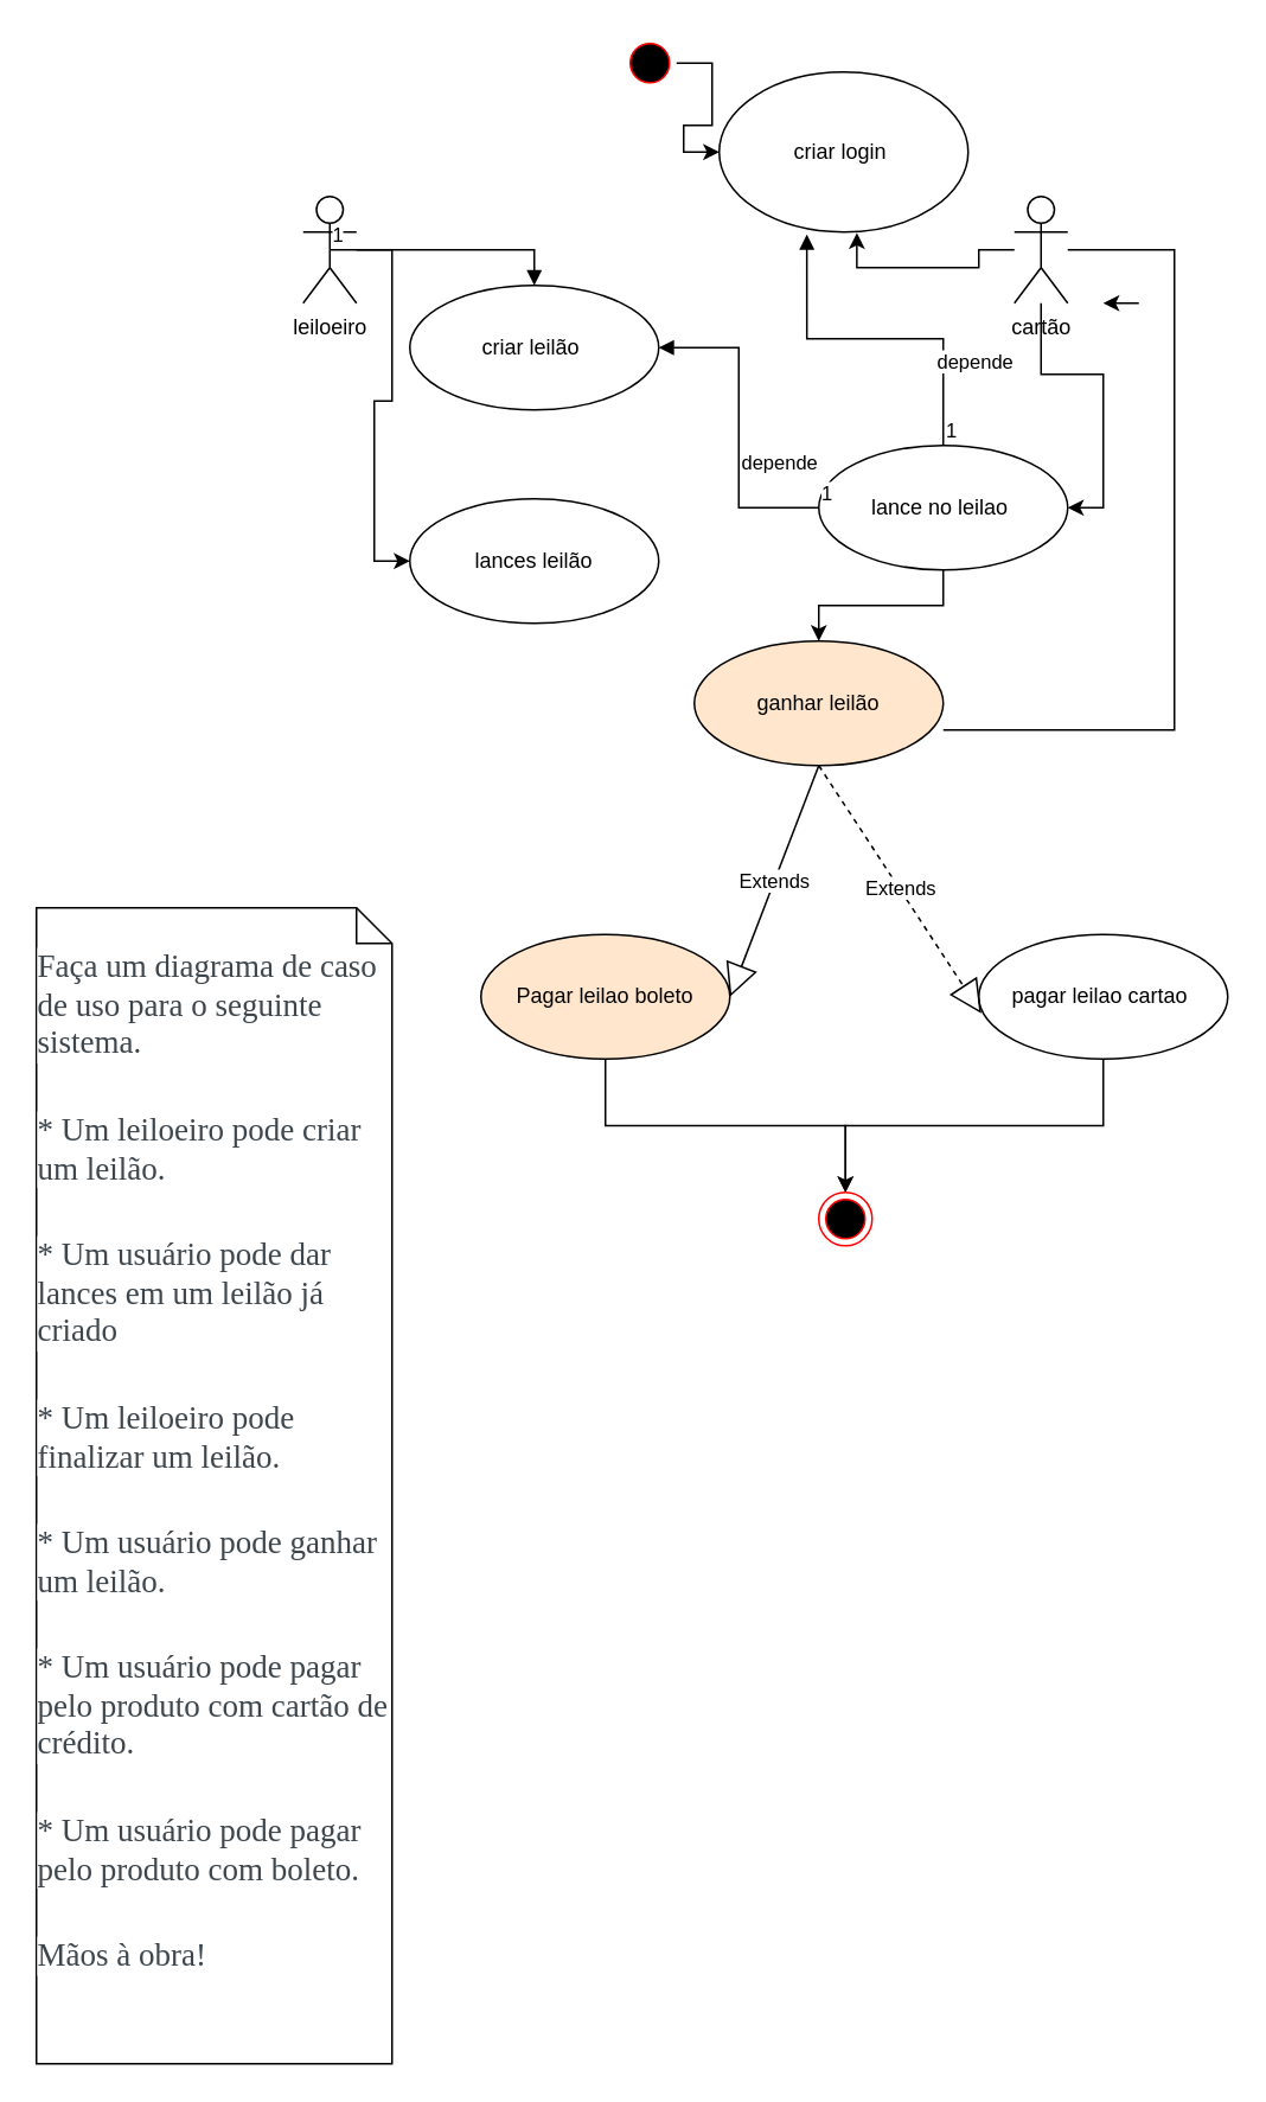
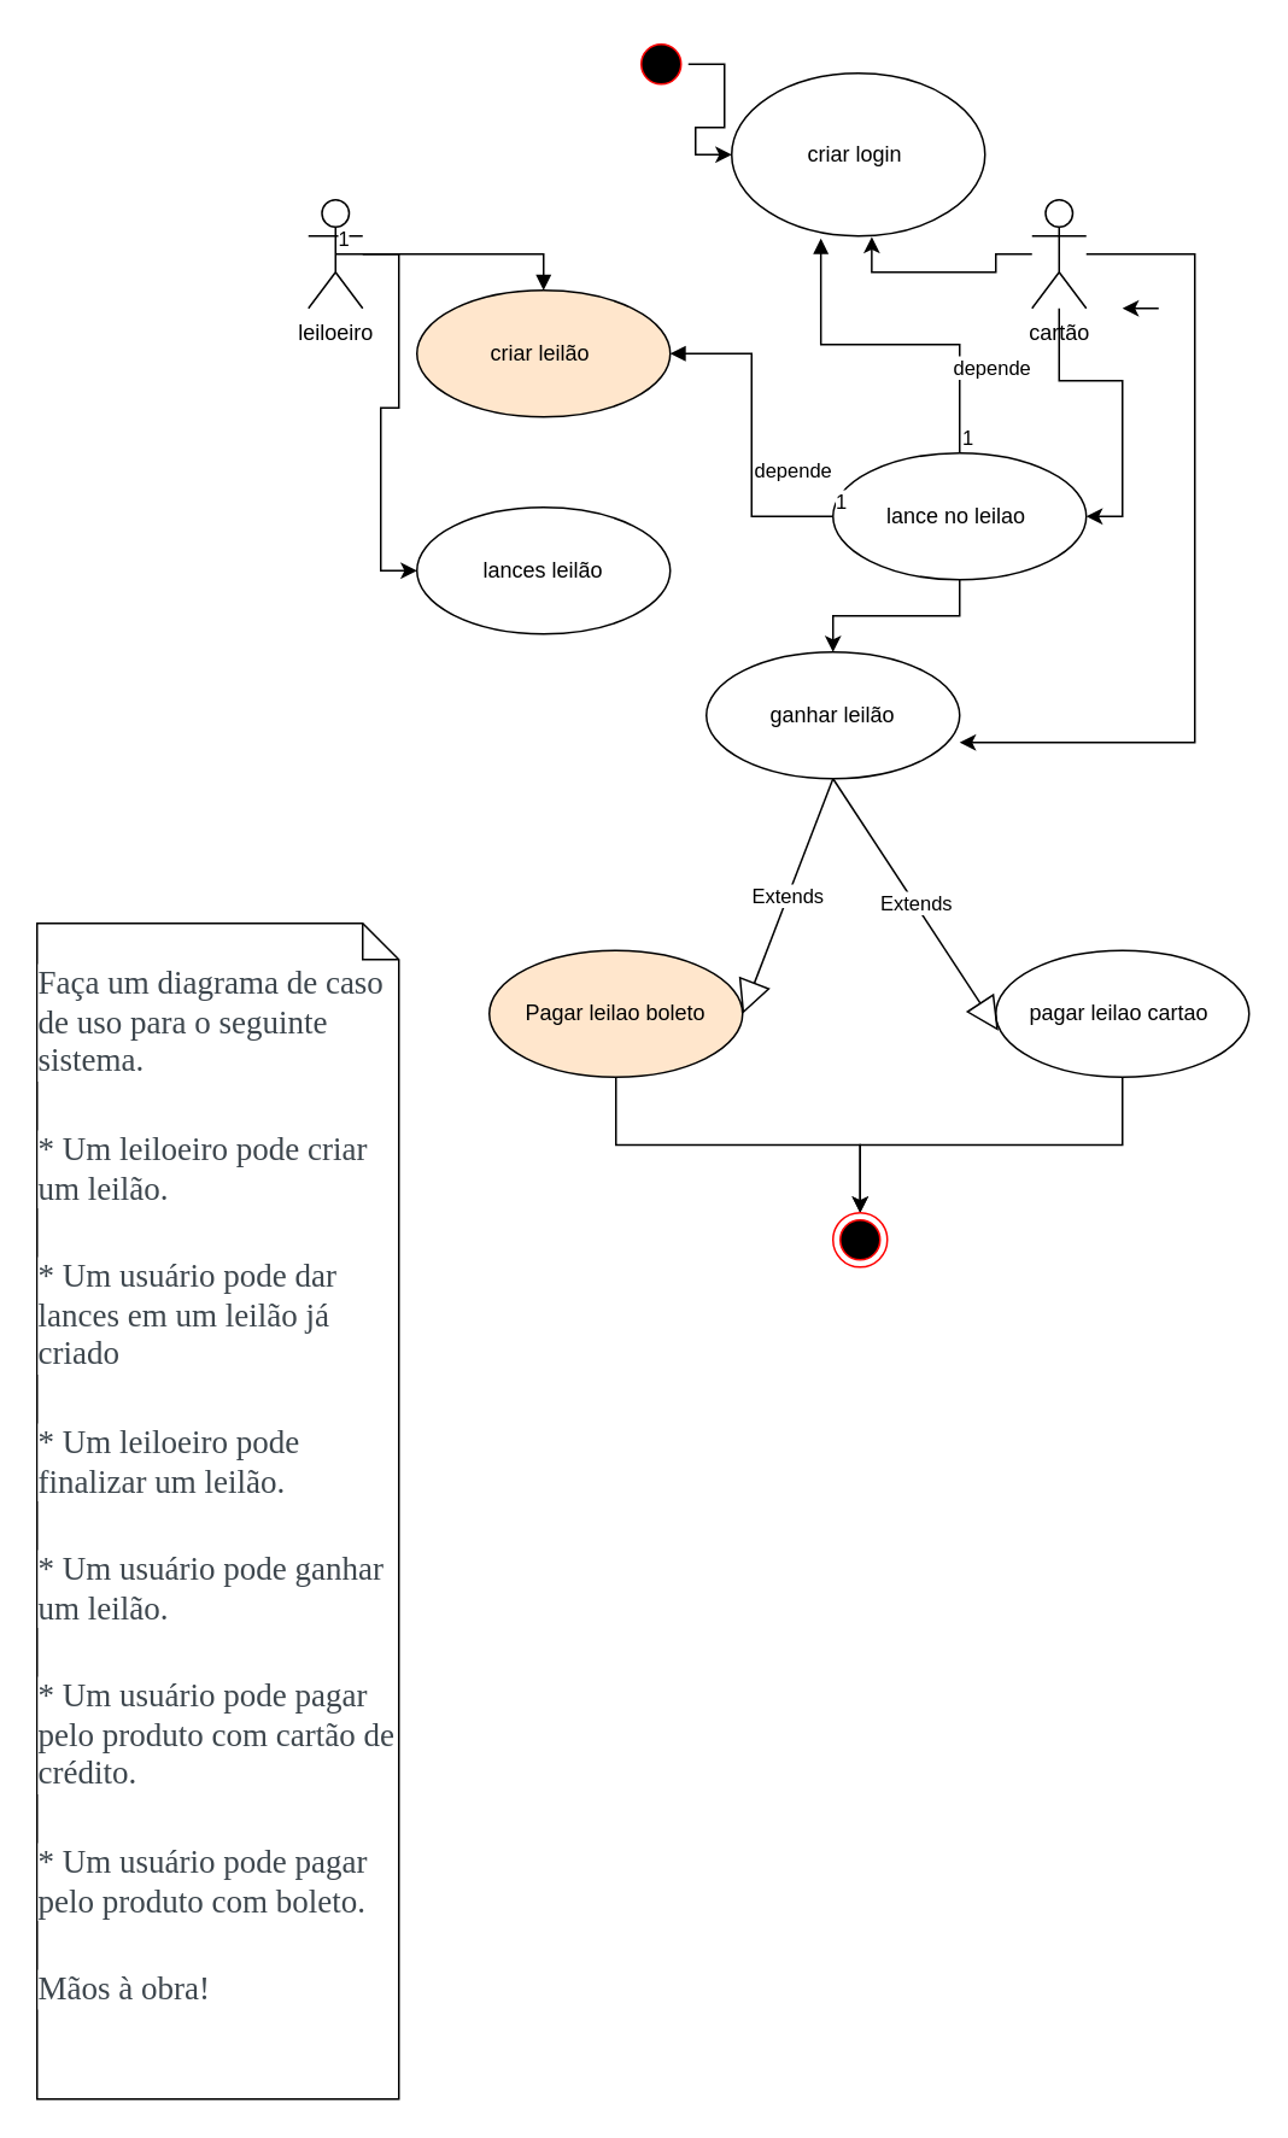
- <mxCell id="9" value="criar leilão&amp;nbsp;" style="ellipse;whiteSpace=wrap;html=1;" vertex="1" parent="1"><mxGeometry x="230" y="160" width="140" height="70" as="geometry" /></mxCell>
+ <mxCell id="9" value="criar leilão&amp;nbsp;" style="ellipse;whiteSpace=wrap;html=1;fillColor=#ffe6cc;" vertex="1" parent="1"><mxGeometry x="230" y="160" width="140" height="70" as="geometry" /></mxCell>
- <mxCell id="14" value="ganhar leilão" style="ellipse;whiteSpace=wrap;html=1;fillColor=#ffe6cc;" vertex="1" parent="1"><mxGeometry x="390" y="360" width="140" height="70" as="geometry" /></mxCell>
+ <mxCell id="14" value="ganhar leilão" style="ellipse;whiteSpace=wrap;html=1;" vertex="1" parent="1"><mxGeometry x="390" y="360" width="140" height="70" as="geometry" /></mxCell>
- <mxCell id="7" style="edgeStyle=orthogonalEdgeStyle;rounded=0;orthogonalLoop=1;jettySize=auto;html=1;entryX=1;entryY=0.714;entryDx=0;entryDy=0;entryPerimeter=0;endArrow=none;" edge="1" parent="1" source="8" target="14"><mxGeometry relative="1" as="geometry"><Array as="points"><mxPoint x="660" y="140" /><mxPoint x="660" y="410" /></Array></mxGeometry></mxCell>
+ <mxCell id="7" style="edgeStyle=orthogonalEdgeStyle;rounded=0;orthogonalLoop=1;jettySize=auto;html=1;entryX=1;entryY=0.714;entryDx=0;entryDy=0;entryPerimeter=0;" edge="1" parent="1" source="8" target="14"><mxGeometry relative="1" as="geometry"><Array as="points"><mxPoint x="660" y="140" /><mxPoint x="660" y="410" /></Array></mxGeometry></mxCell>
- <mxCell id="28" value="Extends" style="endArrow=block;endSize=16;endFill=0;html=1;rounded=0;entryX=0.01;entryY=0.634;entryDx=0;entryDy=0;entryPerimeter=0;exitX=0.5;exitY=1;exitDx=0;exitDy=0;dashed=1;" edge="1" parent="1" source="14" target="18"><mxGeometry width="160" relative="1" as="geometry"><mxPoint x="460" y="440" as="sourcePoint" /><mxPoint x="450" y="580" as="targetPoint" /></mxGeometry></mxCell>
+ <mxCell id="28" value="Extends" style="endArrow=block;endSize=16;endFill=0;html=1;rounded=0;entryX=0.01;entryY=0.634;entryDx=0;entryDy=0;entryPerimeter=0;exitX=0.5;exitY=1;exitDx=0;exitDy=0;" edge="1" parent="1" source="14" target="18"><mxGeometry width="160" relative="1" as="geometry"><mxPoint x="460" y="440" as="sourcePoint" /><mxPoint x="450" y="580" as="targetPoint" /></mxGeometry></mxCell>
